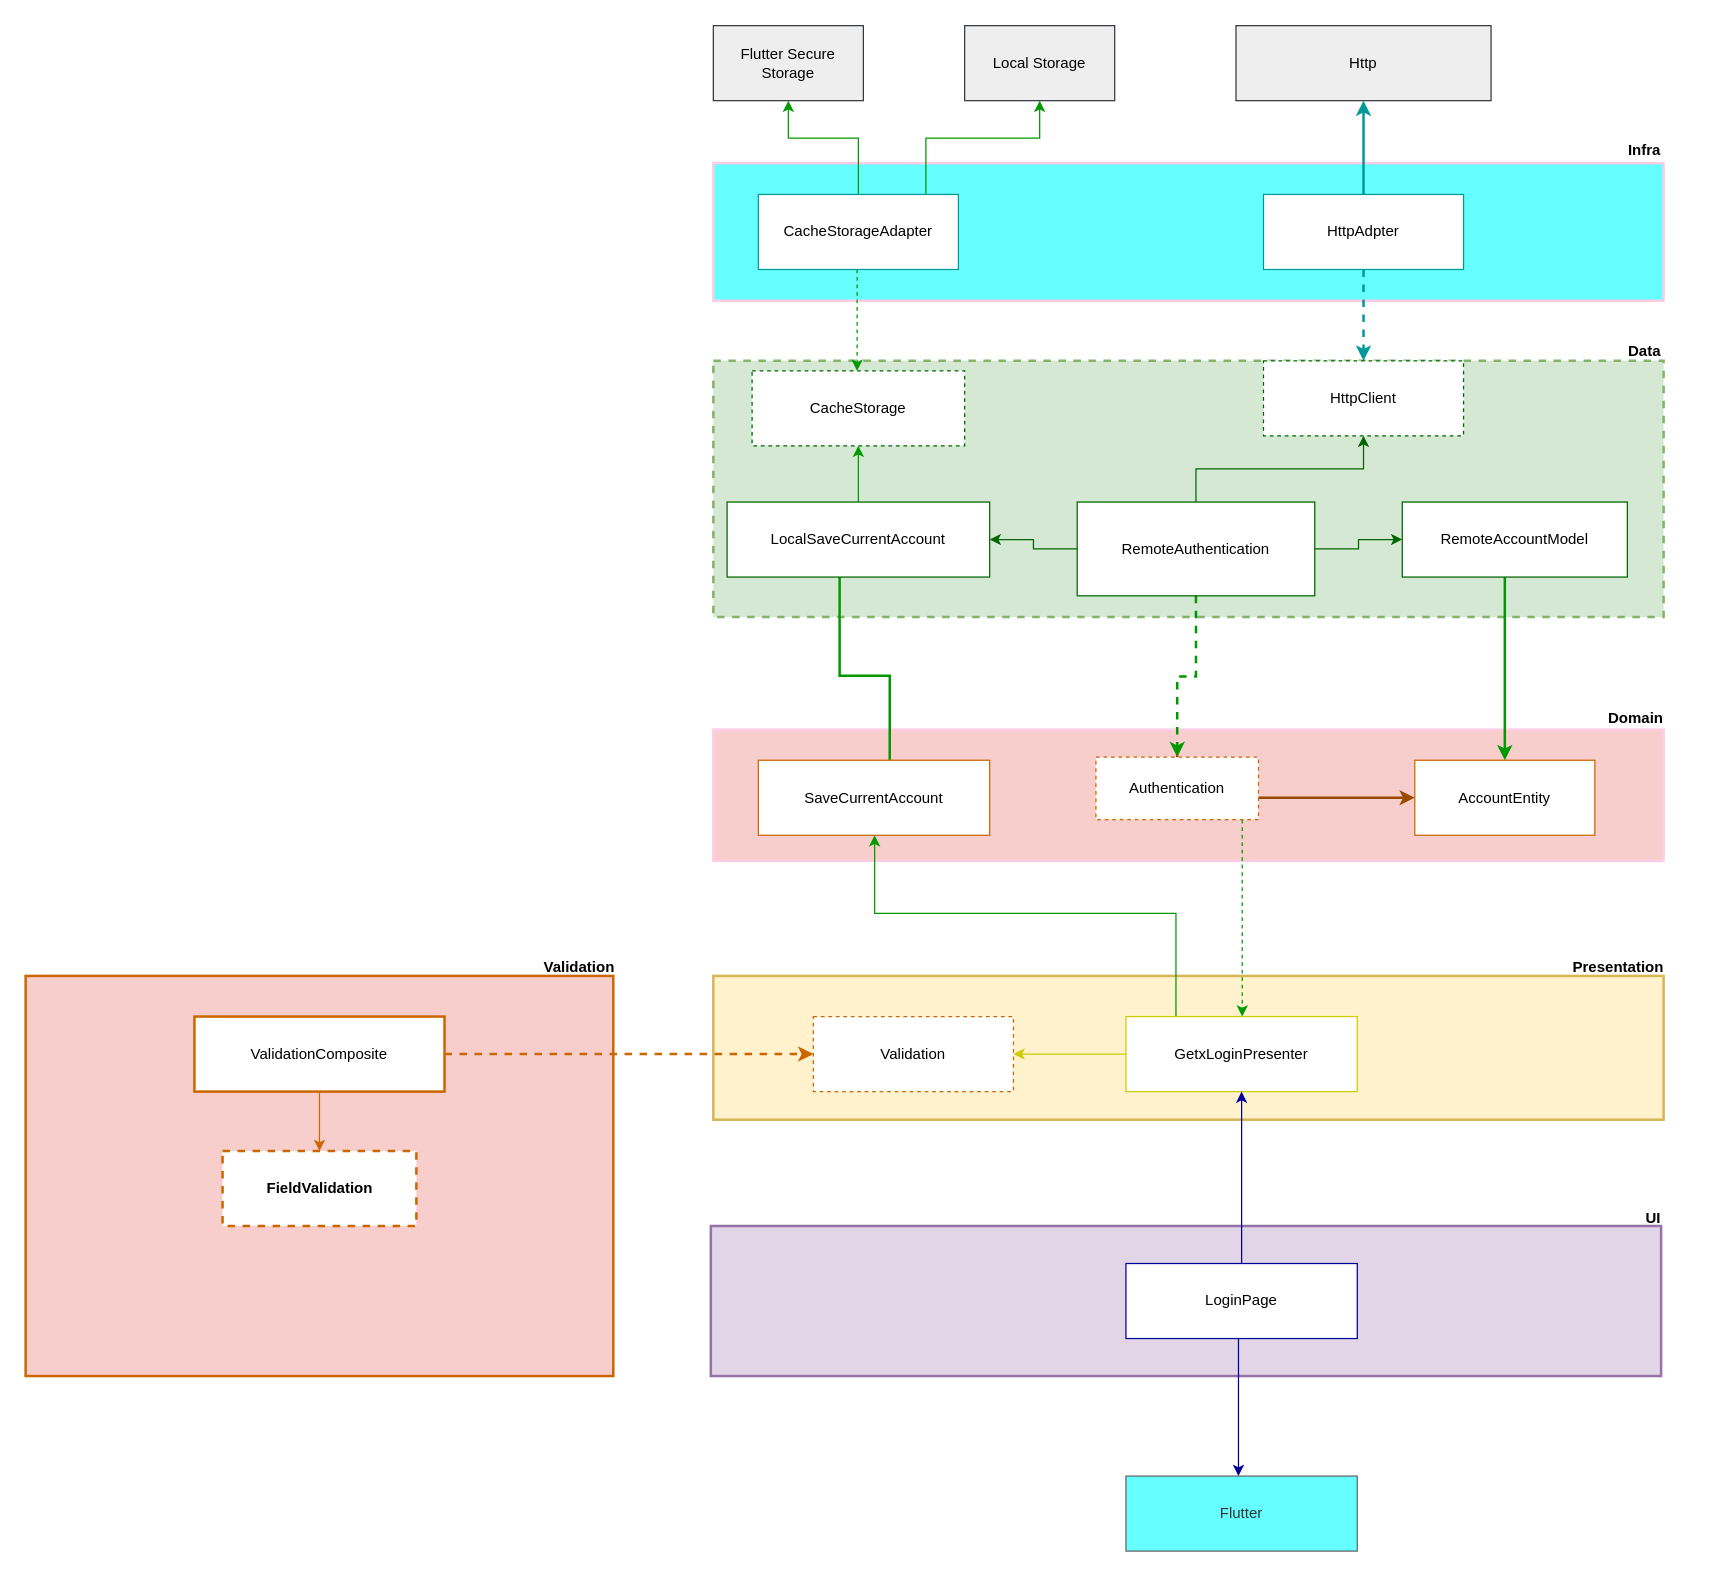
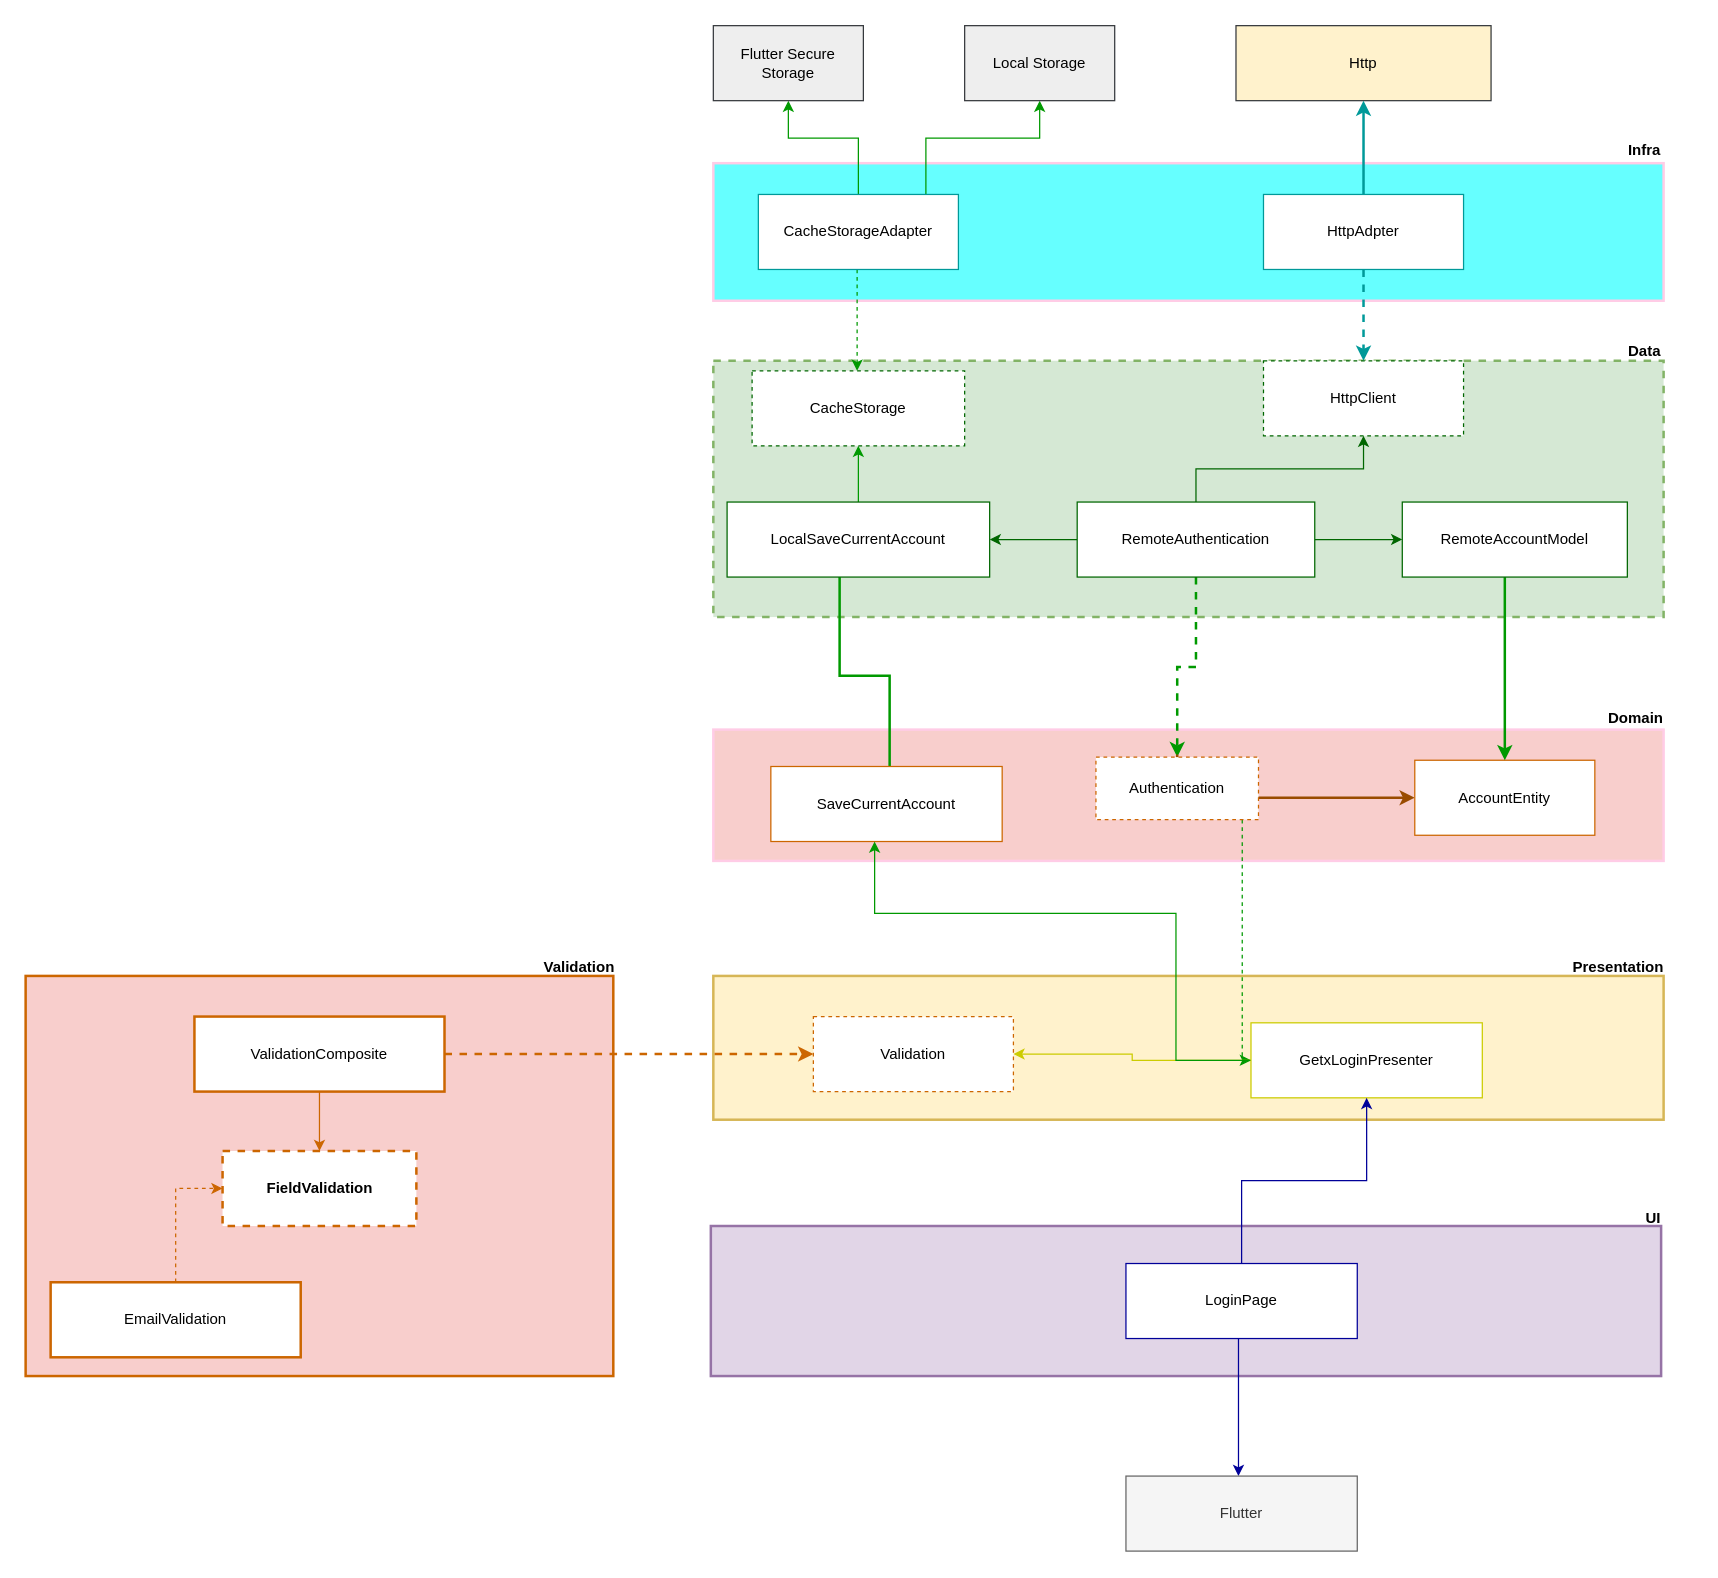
- <mxCell id="24" value="Http" style="rounded=0;whiteSpace=wrap;html=1;strokeColor=#36393d;strokeWidth=1;fillColor=#eeeeee;" parent="1" vertex="1"><mxGeometry x="988" width="204" height="60" as="geometry" y="20" /></mxCell>
+ <mxCell id="24" value="Http" style="rounded=0;whiteSpace=wrap;html=1;strokeColor=#36393d;strokeWidth=1;fillColor=#fff2cc;" parent="1" vertex="1"><mxGeometry x="988" width="204" height="60" as="geometry" y="20" /></mxCell>
- <mxCell id="10" value="RemoteAuthentication" style="rounded=0;whiteSpace=wrap;html=1;strokeColor=#006600;strokeWidth=1;fillColor=default;" parent="1" vertex="1"><mxGeometry x="861" y="401" width="190" height="75" as="geometry" /></mxCell>
+ <mxCell id="10" value="RemoteAuthentication" style="rounded=0;whiteSpace=wrap;html=1;strokeColor=#006600;strokeWidth=1;fillColor=default;" parent="1" vertex="1"><mxGeometry x="861" y="401" width="190" height="60" as="geometry" /></mxCell>
- <mxCell id="22" value="SaveCurrentAccount" style="rounded=0;whiteSpace=wrap;html=1;strokeColor=#CC6600;strokeWidth=1;fillColor=default;" parent="1" vertex="1"><mxGeometry x="606" y="607.5" width="185" height="60" as="geometry" /></mxCell>
+ <mxCell id="22" value="SaveCurrentAccount" style="rounded=0;whiteSpace=wrap;html=1;strokeColor=#CC6600;strokeWidth=1;fillColor=default;" parent="1" vertex="1"><mxGeometry x="616" y="612.5" width="185" height="60" as="geometry" /></mxCell>
- <mxCell id="32" value="GetxLoginPresenter" style="rounded=0;whiteSpace=wrap;html=1;strokeColor=#CCCC00;strokeWidth=1;fillColor=default;" parent="1" vertex="1"><mxGeometry x="900" y="812.5" width="185" height="60" as="geometry" /></mxCell>
+ <mxCell id="32" value="GetxLoginPresenter" style="rounded=0;whiteSpace=wrap;html=1;strokeColor=#CCCC00;strokeWidth=1;fillColor=default;" parent="1" vertex="1"><mxGeometry x="1000" y="817.5" width="185" height="60" as="geometry" /></mxCell>
+ <mxCell id="41" style="edgeStyle=orthogonalEdgeStyle;rounded=0;orthogonalLoop=1;jettySize=auto;html=1;entryX=0;entryY=0.5;entryDx=0;entryDy=0;dashed=1;strokeColor=#CC6600;" parent="1" source="42" target="47" edge="1"><mxGeometry relative="1" as="geometry" /></mxCell>
+ <mxCell id="42" value="EmailValidation" style="rounded=0;whiteSpace=wrap;html=1;strokeColor=#CC6600;strokeWidth=2;fillColor=default;" parent="1" vertex="1"><mxGeometry x="40" y="1025" width="200" height="60" as="geometry" /></mxCell>
- <mxCell id="38" value="Flutter" style="rounded=0;whiteSpace=wrap;html=1;strokeColor=#666666;strokeWidth=1;fillColor=#66ffff;fontColor=#333333;" parent="1" vertex="1"><mxGeometry x="900" y="1180" width="185" height="60" as="geometry" /></mxCell>
+ <mxCell id="38" value="Flutter" style="rounded=0;whiteSpace=wrap;html=1;strokeColor=#666666;strokeWidth=1;fillColor=#f5f5f5;fontColor=#333333;" parent="1" vertex="1"><mxGeometry x="900" y="1180" width="185" height="60" as="geometry" /></mxCell>
